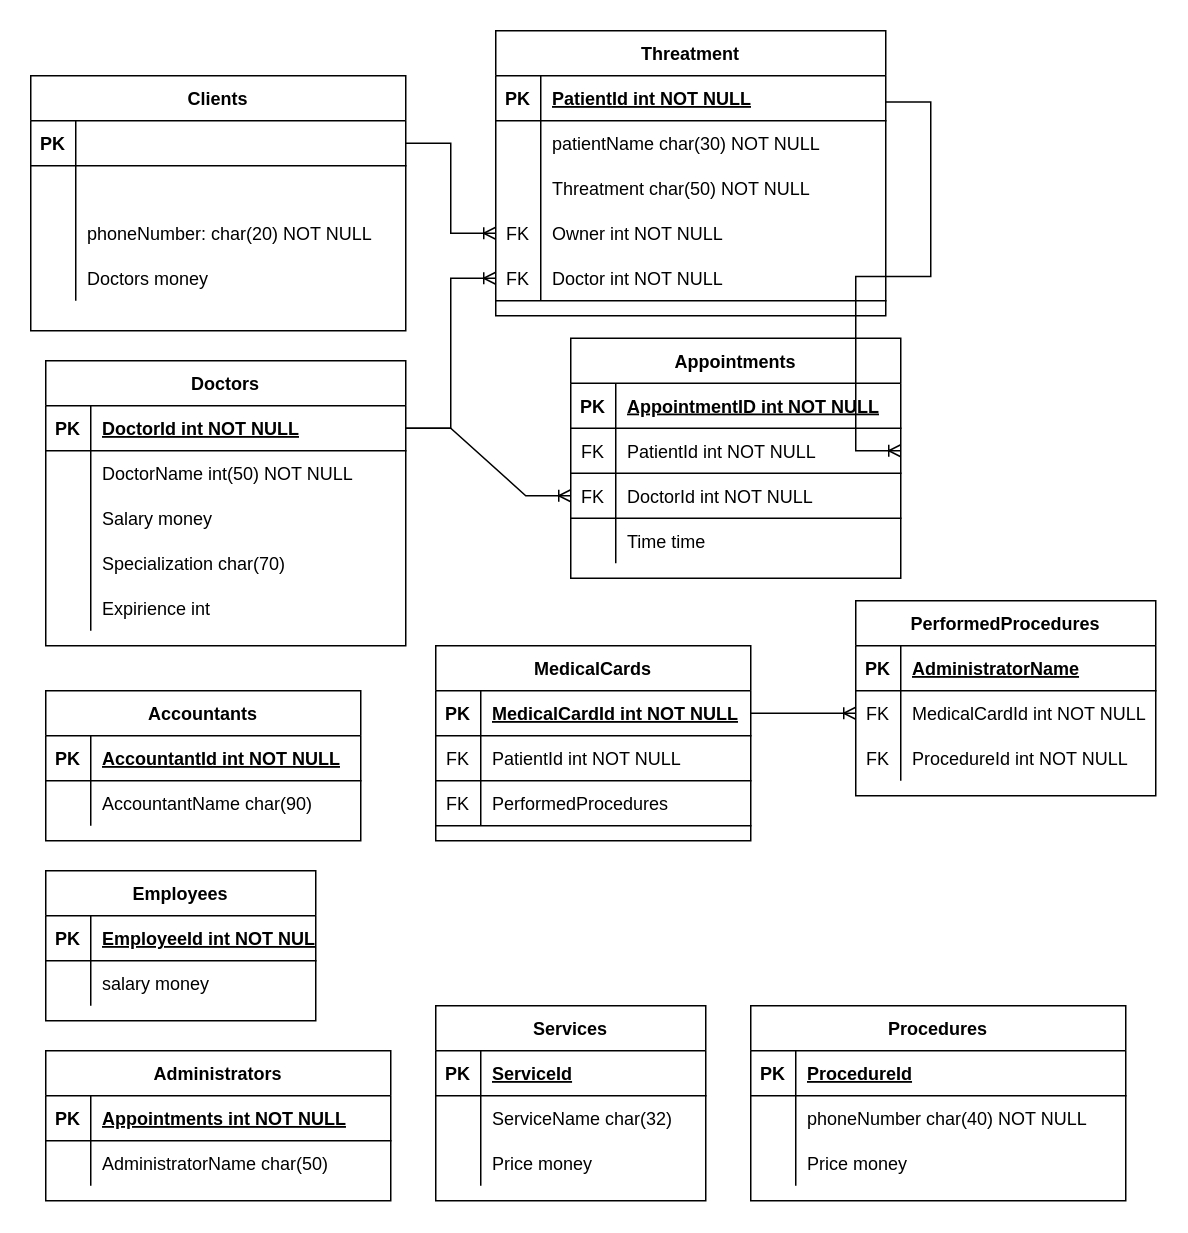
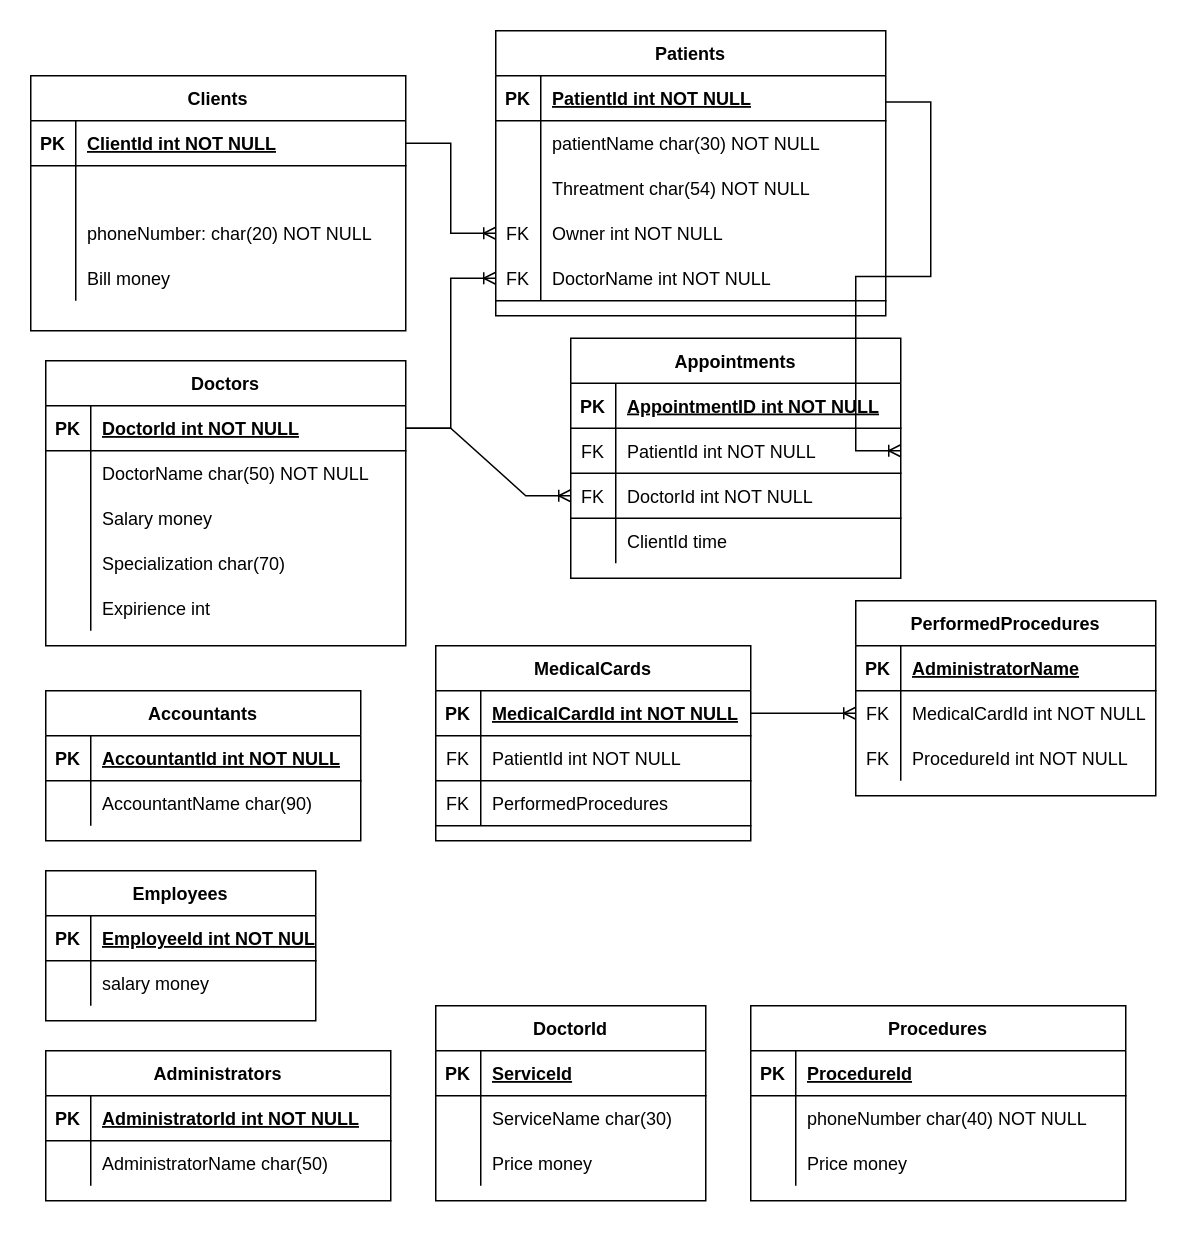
- <mxCell id="14" value="Threatment" style="shape=table;startSize=30;container=1;collapsible=1;childLayout=tableLayout;fixedRows=1;rowLines=0;fontStyle=1;align=center;resizeLast=1;" parent="1" vertex="1"><mxGeometry x="330" width="260" height="190" as="geometry" y="20" /></mxCell>
+ <mxCell id="14" value="Patients" style="shape=table;startSize=30;container=1;collapsible=1;childLayout=tableLayout;fixedRows=1;rowLines=0;fontStyle=1;align=center;resizeLast=1;" parent="1" vertex="1"><mxGeometry x="330" width="260" height="190" as="geometry" y="20" /></mxCell>
+ <mxCell id="5" value="ClientId int NOT NULL " style="shape=partialRectangle;overflow=hidden;connectable=0;fillColor=none;top=0;left=0;bottom=0;right=0;align=left;spacingLeft=6;fontStyle=5;" parent="3" vertex="1"><mxGeometry x="30" width="220" height="30" as="geometry"><mxRectangle width="220" height="30" as="alternateBounds" /></mxGeometry></mxCell>
- <mxCell id="23" value="Threatment char(50) NOT NULL" style="shape=partialRectangle;connectable=0;fillColor=none;top=0;left=0;bottom=0;right=0;align=left;spacingLeft=6;overflow=hidden;" parent="21" vertex="1"><mxGeometry x="30" width="230" height="30" as="geometry"><mxRectangle width="230" height="30" as="alternateBounds" /></mxGeometry></mxCell>
+ <mxCell id="23" value="Threatment char(54) NOT NULL" style="shape=partialRectangle;connectable=0;fillColor=none;top=0;left=0;bottom=0;right=0;align=left;spacingLeft=6;overflow=hidden;" parent="21" vertex="1"><mxGeometry x="30" width="230" height="30" as="geometry"><mxRectangle width="230" height="30" as="alternateBounds" /></mxGeometry></mxCell>
- <mxCell id="13" value="Doctors money" style="shape=partialRectangle;connectable=0;fillColor=none;top=0;left=0;bottom=0;right=0;align=left;spacingLeft=6;overflow=hidden;" parent="11" vertex="1"><mxGeometry x="30" width="220" height="30" as="geometry"><mxRectangle width="220" height="30" as="alternateBounds" /></mxGeometry></mxCell>
+ <mxCell id="13" value="Bill money" style="shape=partialRectangle;connectable=0;fillColor=none;top=0;left=0;bottom=0;right=0;align=left;spacingLeft=6;overflow=hidden;" parent="11" vertex="1"><mxGeometry x="30" width="220" height="30" as="geometry"><mxRectangle width="220" height="30" as="alternateBounds" /></mxGeometry></mxCell>
- <mxCell id="29" value="Doctor int NOT NULL" style="shape=partialRectangle;connectable=0;fillColor=none;top=0;left=0;bottom=0;right=0;align=left;spacingLeft=6;fontStyle=0;overflow=hidden;" parent="27" vertex="1"><mxGeometry x="30" width="230" height="30" as="geometry"><mxRectangle width="230" height="30" as="alternateBounds" /></mxGeometry></mxCell>
+ <mxCell id="29" value="DoctorName int NOT NULL" style="shape=partialRectangle;connectable=0;fillColor=none;top=0;left=0;bottom=0;right=0;align=left;spacingLeft=6;fontStyle=0;overflow=hidden;" parent="27" vertex="1"><mxGeometry x="30" width="230" height="30" as="geometry"><mxRectangle width="230" height="30" as="alternateBounds" /></mxGeometry></mxCell>
- <mxCell id="37" value="DoctorName int(50) NOT NULL" style="shape=partialRectangle;connectable=0;fillColor=none;top=0;left=0;bottom=0;right=0;align=left;spacingLeft=6;overflow=hidden;" parent="35" vertex="1"><mxGeometry x="30" width="210" height="30" as="geometry"><mxRectangle width="210" height="30" as="alternateBounds" /></mxGeometry></mxCell>
+ <mxCell id="37" value="DoctorName char(50) NOT NULL" style="shape=partialRectangle;connectable=0;fillColor=none;top=0;left=0;bottom=0;right=0;align=left;spacingLeft=6;overflow=hidden;" parent="35" vertex="1"><mxGeometry x="30" width="210" height="30" as="geometry"><mxRectangle width="210" height="30" as="alternateBounds" /></mxGeometry></mxCell>
- <mxCell id="70" value="Time time" style="shape=partialRectangle;connectable=0;fillColor=none;top=0;left=0;bottom=0;right=0;align=left;spacingLeft=6;overflow=hidden;" parent="68" vertex="1"><mxGeometry x="30" width="190" height="30" as="geometry"><mxRectangle width="190" height="30" as="alternateBounds" /></mxGeometry></mxCell>
+ <mxCell id="70" value="ClientId time" style="shape=partialRectangle;connectable=0;fillColor=none;top=0;left=0;bottom=0;right=0;align=left;spacingLeft=6;overflow=hidden;" parent="68" vertex="1"><mxGeometry x="30" width="190" height="30" as="geometry"><mxRectangle width="190" height="30" as="alternateBounds" /></mxGeometry></mxCell>
- <mxCell id="94" value="Services" style="shape=table;startSize=30;container=1;collapsible=1;childLayout=tableLayout;fixedRows=1;rowLines=0;fontStyle=1;align=center;resizeLast=1;" parent="1" vertex="1"><mxGeometry x="290" y="670" width="180" height="130" as="geometry" /></mxCell>
+ <mxCell id="94" value="DoctorId" style="shape=table;startSize=30;container=1;collapsible=1;childLayout=tableLayout;fixedRows=1;rowLines=0;fontStyle=1;align=center;resizeLast=1;" parent="1" vertex="1"><mxGeometry x="290" y="670" width="180" height="130" as="geometry" /></mxCell>
- <mxCell id="90" value="Appointments int NOT NULL" style="shape=partialRectangle;connectable=0;fillColor=none;top=0;left=0;bottom=0;right=0;align=left;spacingLeft=6;fontStyle=5;overflow=hidden;" parent="88" vertex="1"><mxGeometry x="30" width="200" height="30" as="geometry"><mxRectangle width="200" height="30" as="alternateBounds" /></mxGeometry></mxCell>
+ <mxCell id="90" value="AdministratorId int NOT NULL" style="shape=partialRectangle;connectable=0;fillColor=none;top=0;left=0;bottom=0;right=0;align=left;spacingLeft=6;fontStyle=5;overflow=hidden;" parent="88" vertex="1"><mxGeometry x="30" width="200" height="30" as="geometry"><mxRectangle width="200" height="30" as="alternateBounds" /></mxGeometry></mxCell>
- <mxCell id="100" value="ServiceName char(32)" style="shape=partialRectangle;connectable=0;fillColor=none;top=0;left=0;bottom=0;right=0;align=left;spacingLeft=6;overflow=hidden;" parent="98" vertex="1"><mxGeometry x="30" width="150" height="30" as="geometry"><mxRectangle width="150" height="30" as="alternateBounds" /></mxGeometry></mxCell>
+ <mxCell id="100" value="ServiceName char(30)" style="shape=partialRectangle;connectable=0;fillColor=none;top=0;left=0;bottom=0;right=0;align=left;spacingLeft=6;overflow=hidden;" parent="98" vertex="1"><mxGeometry x="30" width="150" height="30" as="geometry"><mxRectangle width="150" height="30" as="alternateBounds" /></mxGeometry></mxCell>
